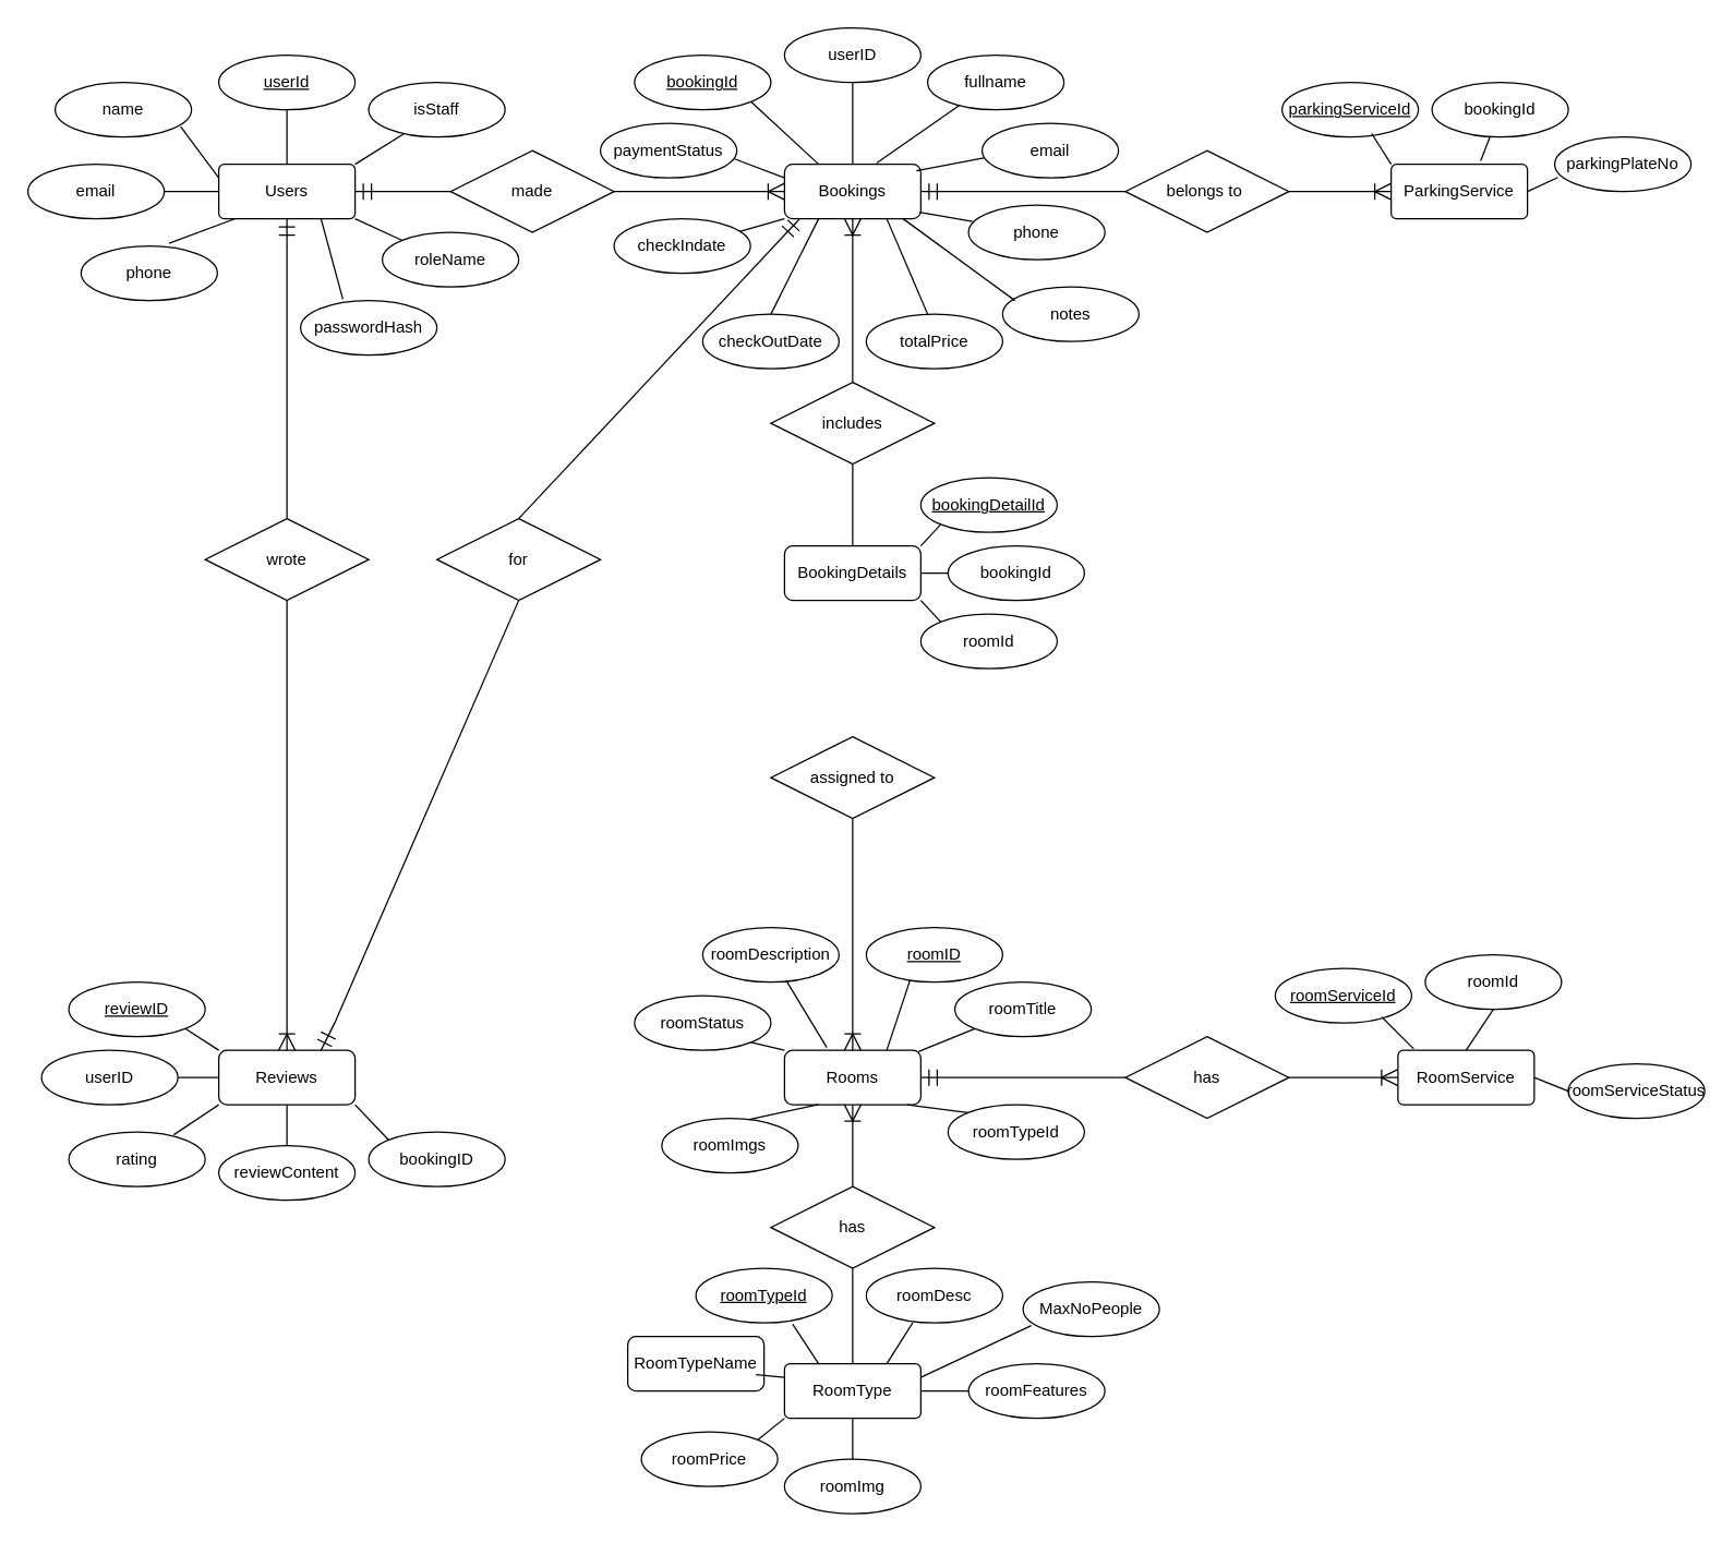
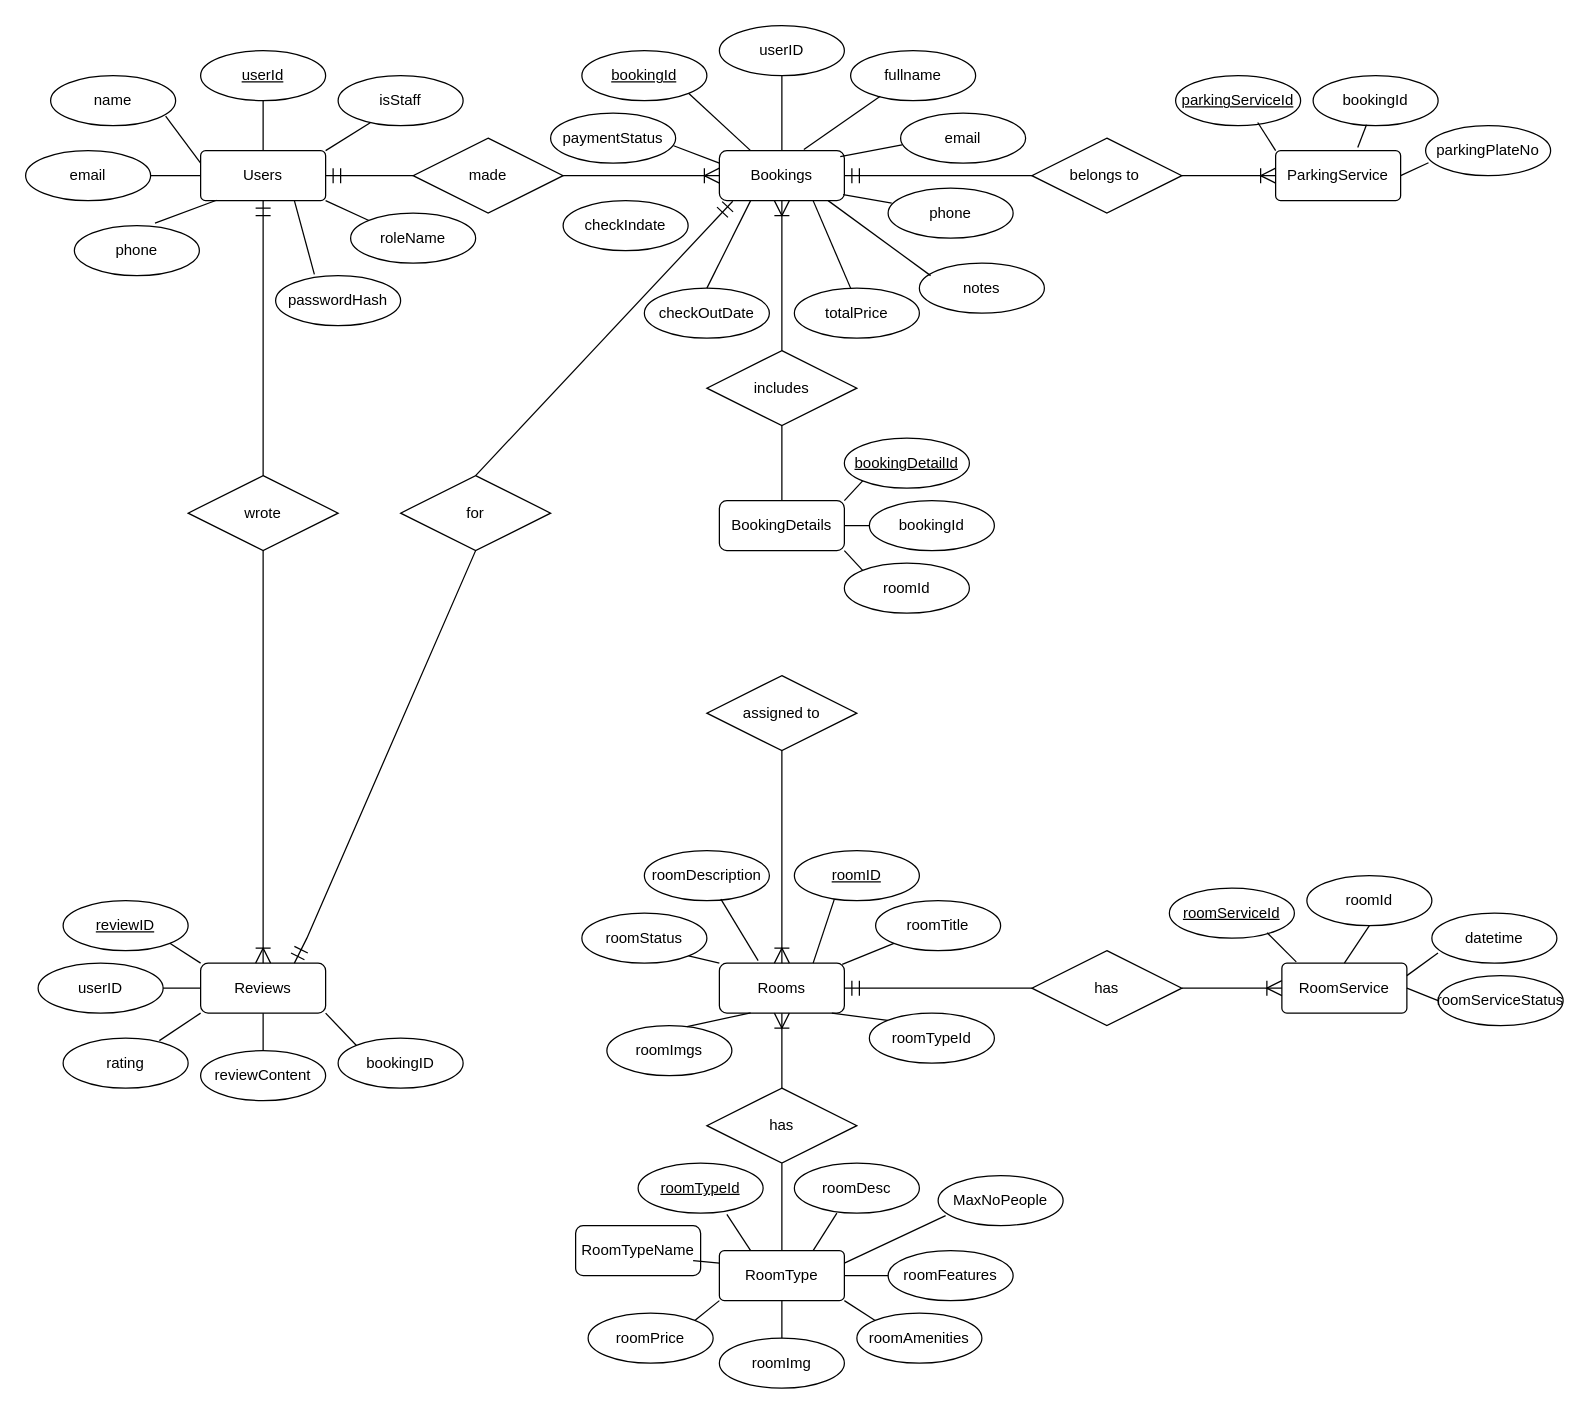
- <mxCell id="27" value="" style="endArrow=none;html=1;rounded=0;exitX=0;exitY=1;exitDx=0;exitDy=0;entryX=0.905;entryY=0.247;entryDx=0;entryDy=0;entryPerimeter=0;" parent="1" source="22" target="111" edge="1"><mxGeometry relative="1" as="geometry"><mxPoint x="675" y="220" as="sourcePoint" /><mxPoint x="661.2" y="230.68" as="targetPoint" /></mxGeometry></mxCell>
+ <mxCell id="80" value="datetime" style="ellipse;whiteSpace=wrap;html=1;align=center;" parent="1" vertex="1"><mxGeometry x="1145" y="730" width="100" height="40" as="geometry" /></mxCell>
+ <mxCell id="94" value="" style="endArrow=none;html=1;rounded=0;exitX=0.049;exitY=0.797;exitDx=0;exitDy=0;entryX=1;entryY=0.25;entryDx=0;entryDy=0;exitPerimeter=0;" parent="1" source="80" target="76" edge="1"><mxGeometry relative="1" as="geometry"><mxPoint x="1015" y="900" as="sourcePoint" /><mxPoint x="1095" y="900" as="targetPoint" /></mxGeometry></mxCell>
+ <mxCell id="62" value="" style="endArrow=none;html=1;rounded=0;exitX=1;exitY=1;exitDx=0;exitDy=0;entryX=0;entryY=0;entryDx=0;entryDy=0;" parent="1" source="51" target="54" edge="1"><mxGeometry relative="1" as="geometry"><mxPoint x="460" y="1100" as="sourcePoint" /><mxPoint x="620" y="1100" as="targetPoint" /></mxGeometry></mxCell>
+ <mxCell id="54" value="roomAmenities" style="ellipse;whiteSpace=wrap;html=1;align=center;" parent="1" vertex="1"><mxGeometry x="685" y="1050" width="100" height="40" as="geometry" /></mxCell>
